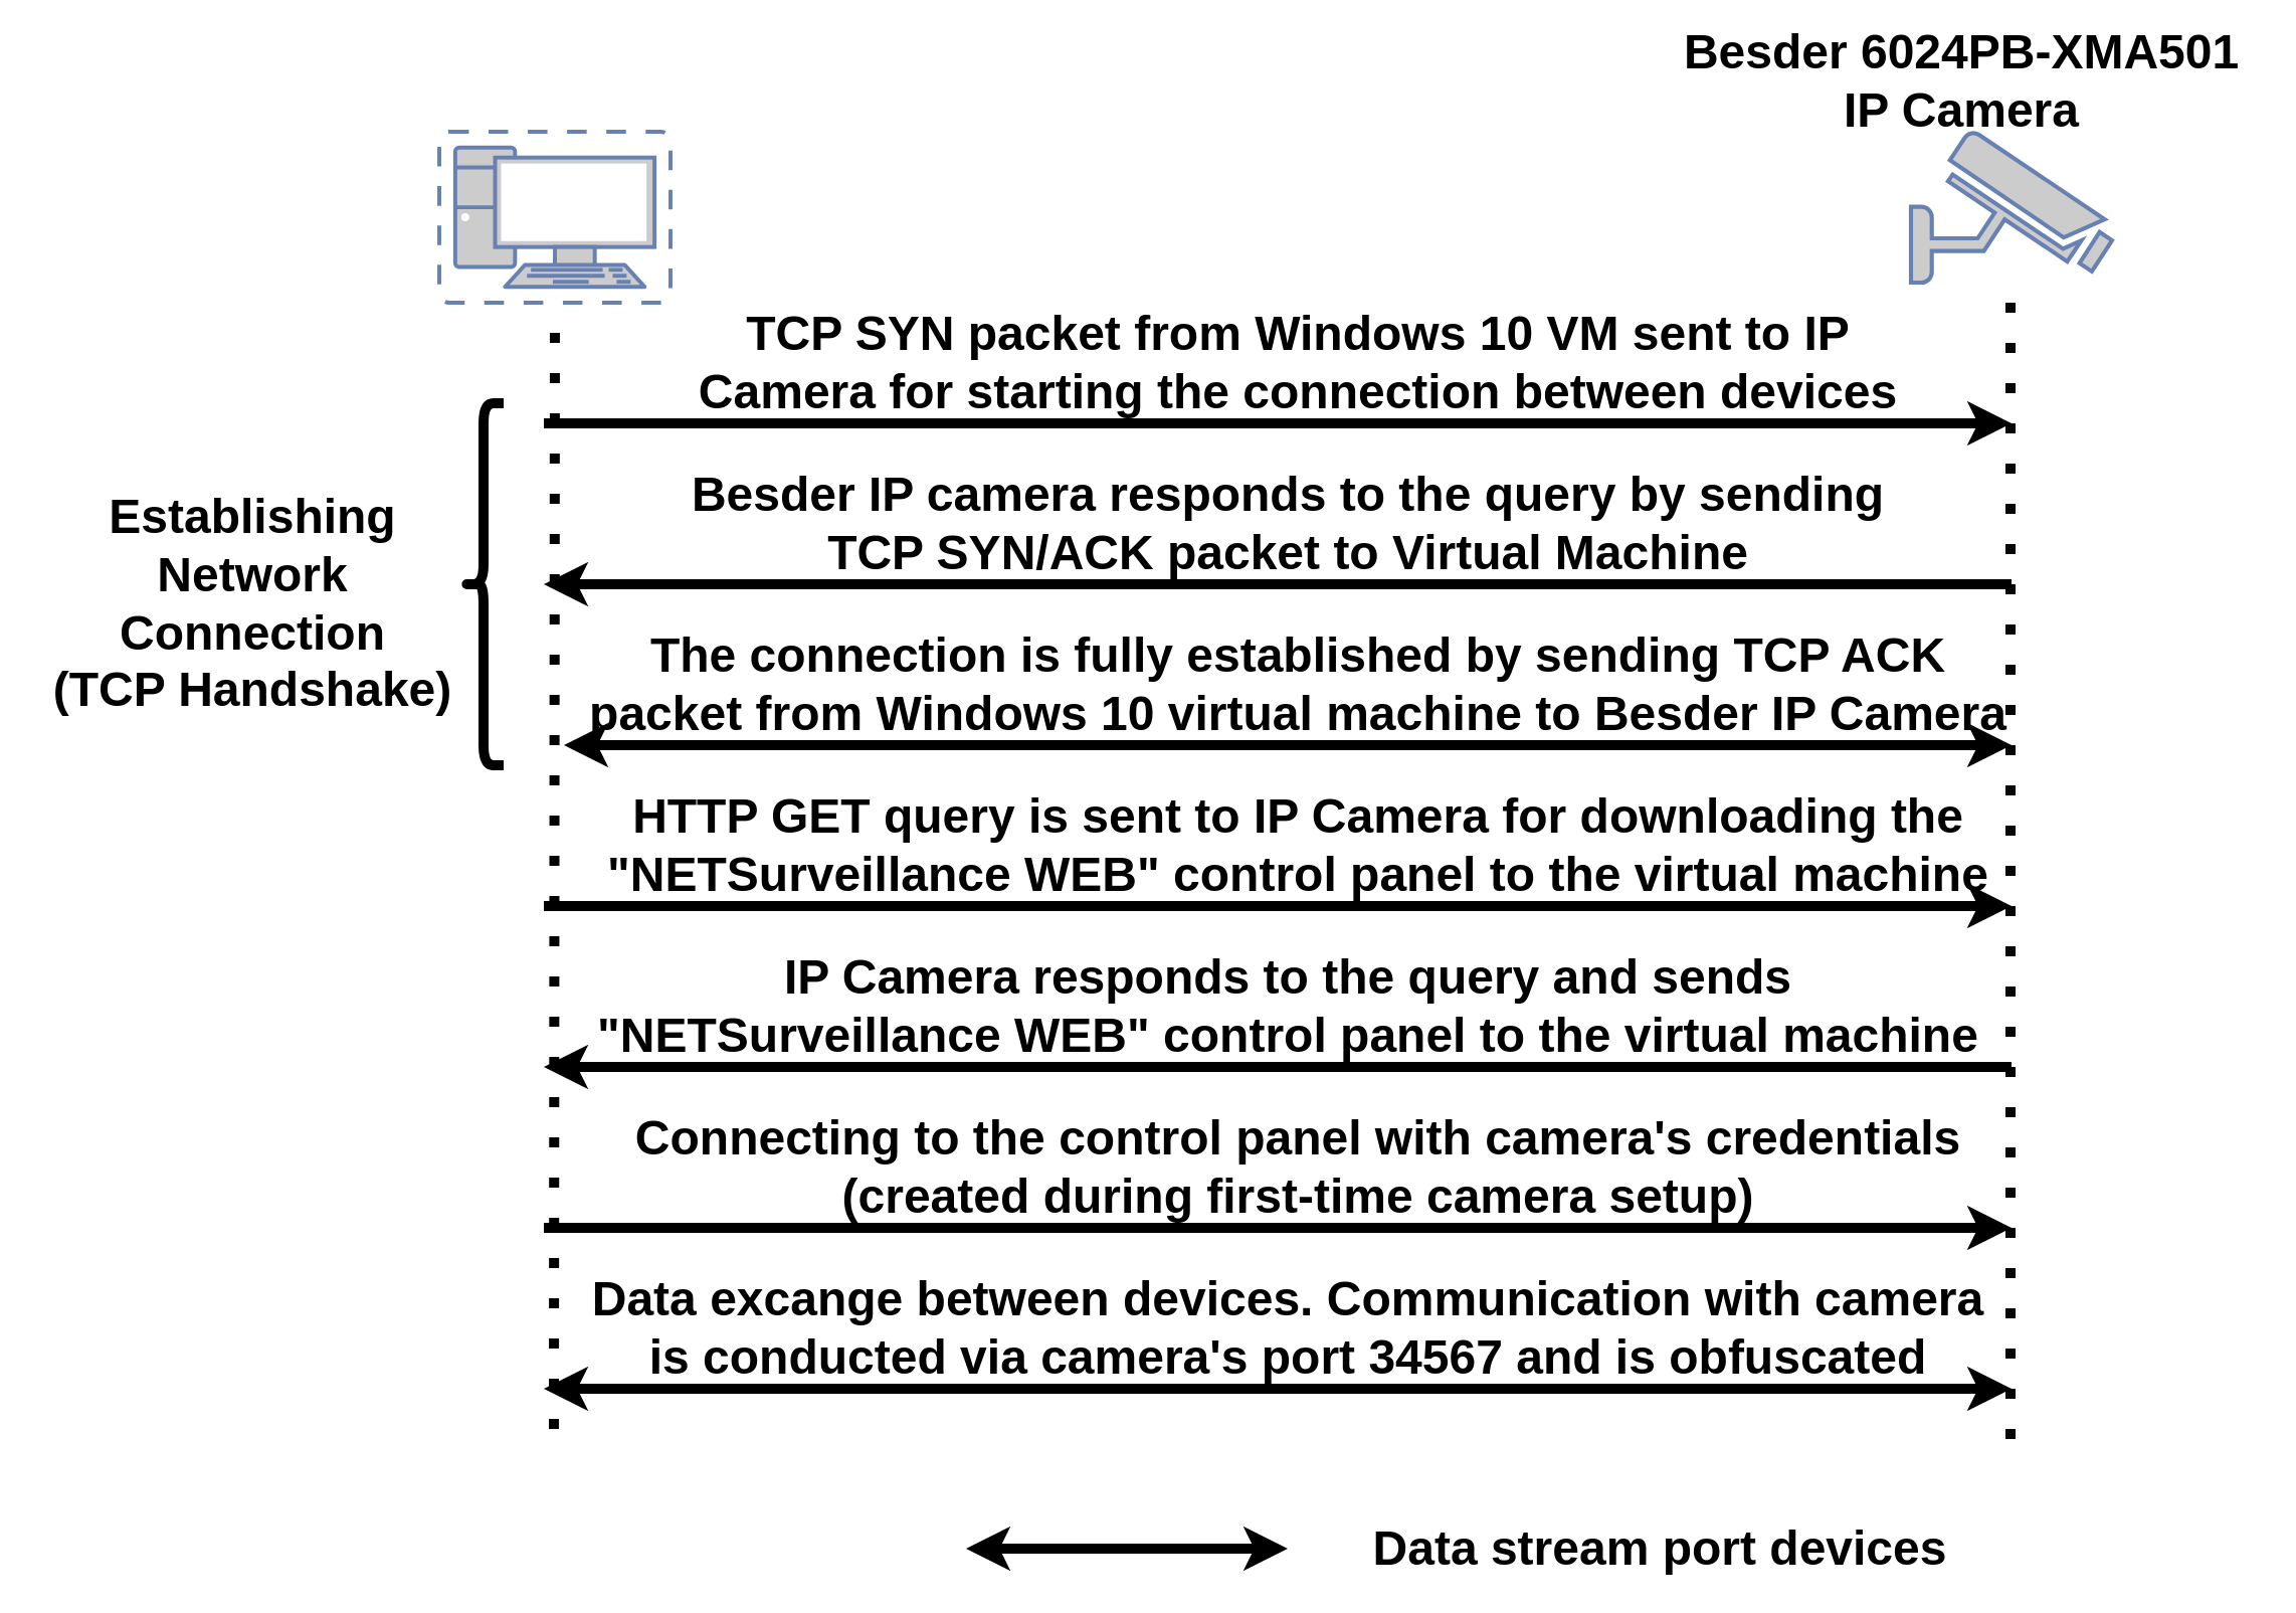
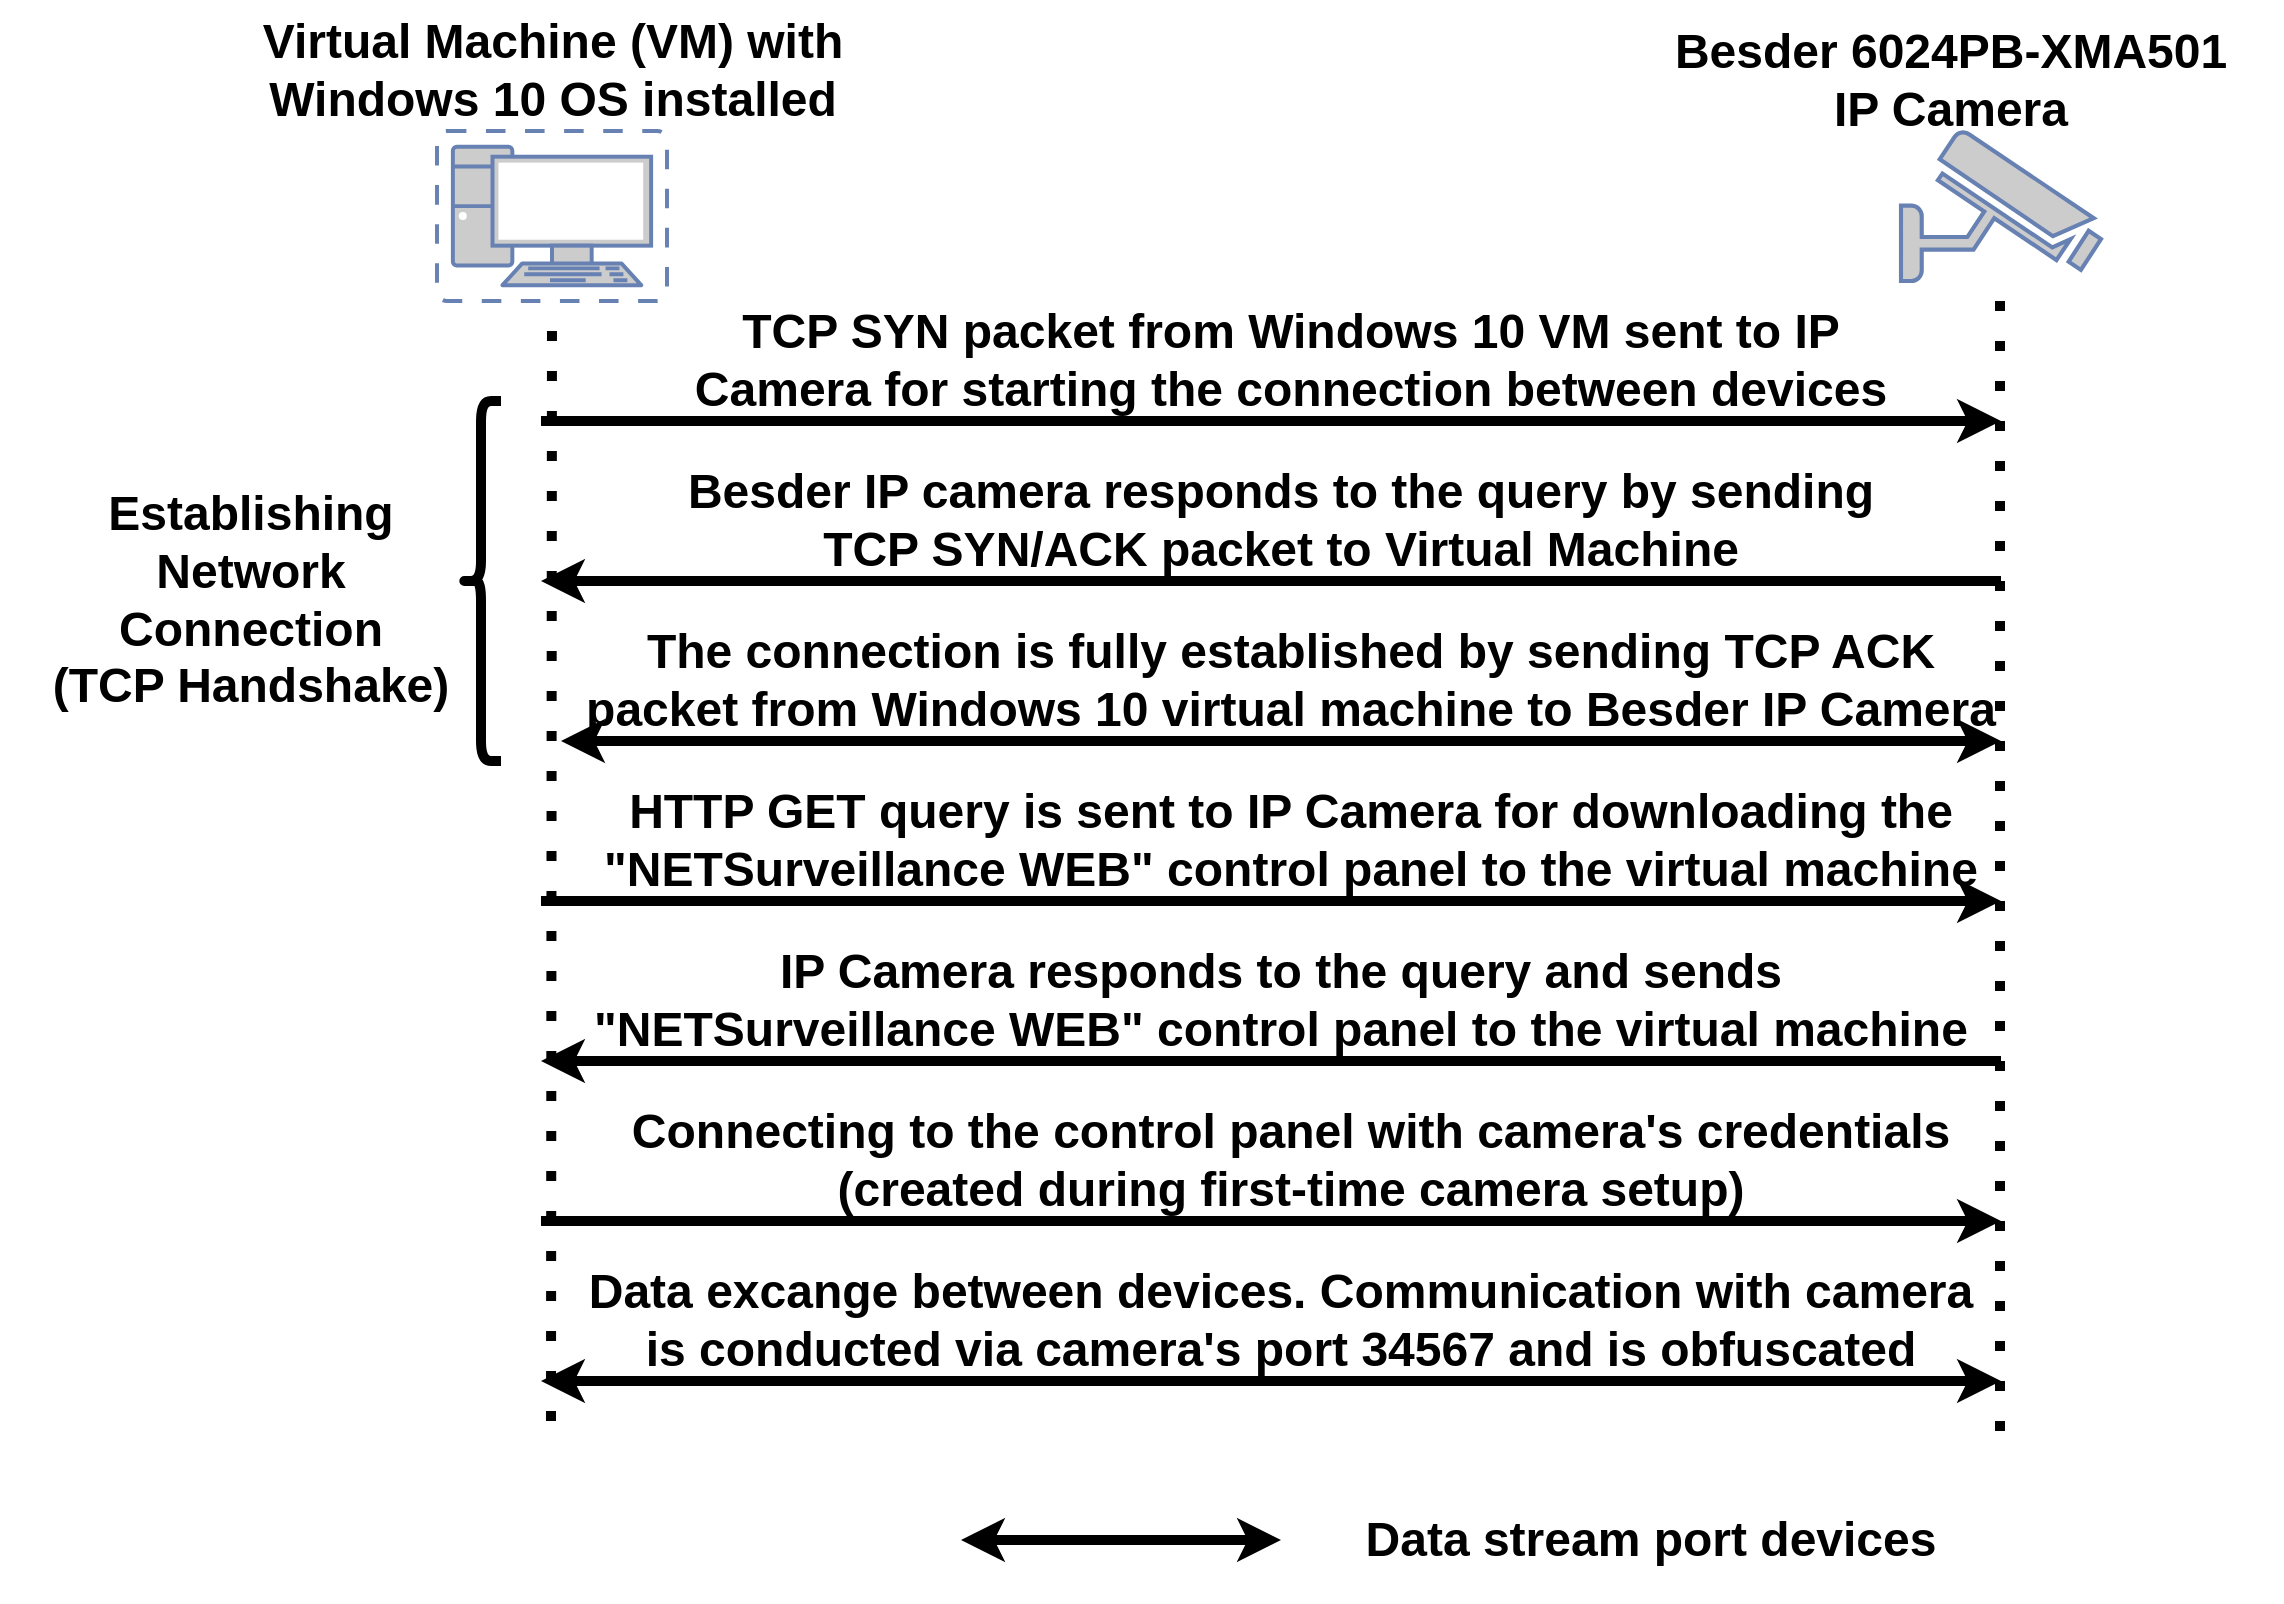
+ <mxCell id="3" value="&lt;div style=&quot;font-size: 24px&quot;&gt;&lt;font style=&quot;font-size: 24px&quot;&gt;&lt;b&gt;&lt;font style=&quot;font-size: 24px&quot;&gt;Virtual Machine (VM) with&lt;/font&gt;&lt;/b&gt;&lt;/font&gt;&lt;/div&gt;&lt;div style=&quot;font-size: 24px&quot;&gt;&lt;font style=&quot;font-size: 24px&quot;&gt;&lt;b&gt;&lt;font style=&quot;font-size: 24px&quot;&gt;Windows 10 OS installed&lt;br&gt;&lt;/font&gt;&lt;/b&gt;&lt;/font&gt;&lt;/div&gt;" style="text;html=1;align=center;verticalAlign=middle;resizable=0;points=[];autosize=1;strokeColor=none;" parent="1" vertex="1"><mxGeometry x="120.5" y="20" width="310" height="30" as="geometry" /></mxCell>
